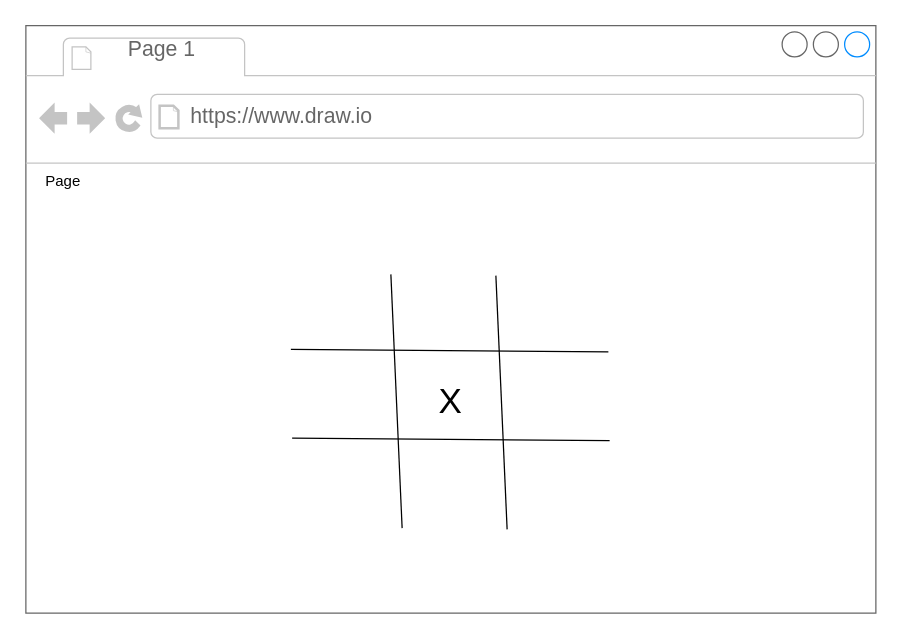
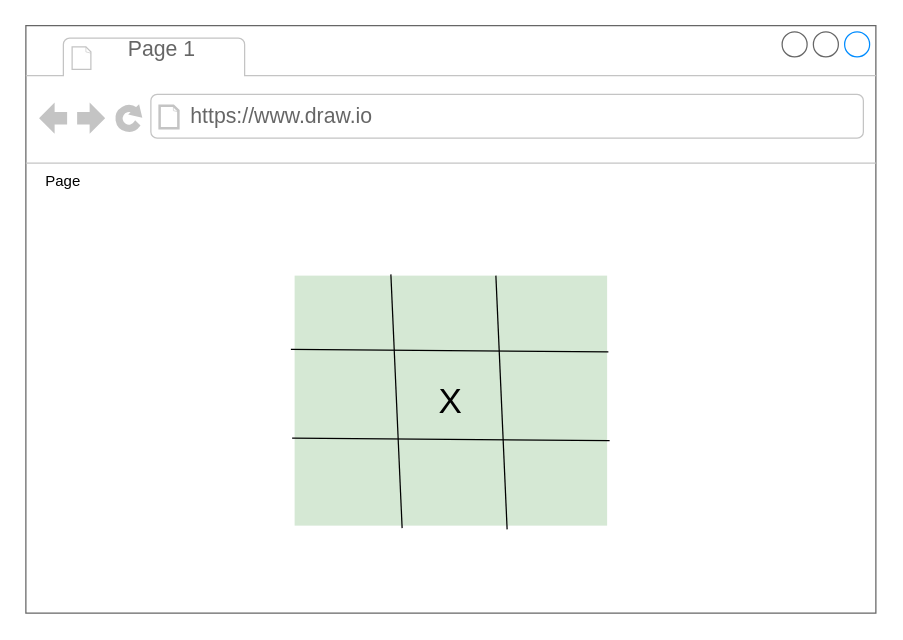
- <mxCell id="7" value="&lt;font style=&quot;font-size: 28px&quot;&gt;X&lt;/font&gt;" style="rounded=0;whiteSpace=wrap;html=1;strokeColor=none;" parent="6" vertex="1"><mxGeometry x="2" width="250" height="200" as="geometry" /></mxCell>
+ <mxCell id="7" value="&lt;font style=&quot;font-size: 28px&quot;&gt;X&lt;/font&gt;" style="rounded=0;whiteSpace=wrap;html=1;strokeColor=none;fillColor=#d5e8d4;" parent="6" vertex="1"><mxGeometry x="2" width="250" height="200" as="geometry" /></mxCell>
